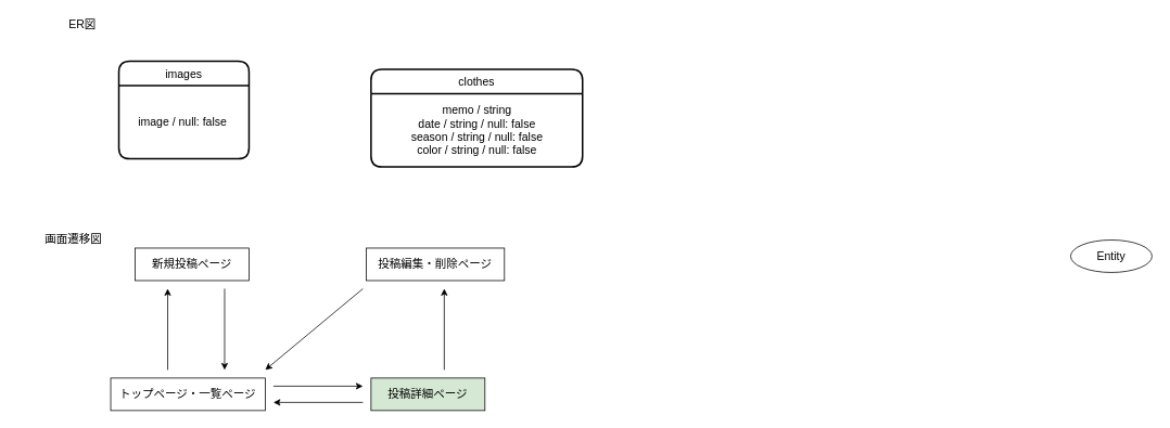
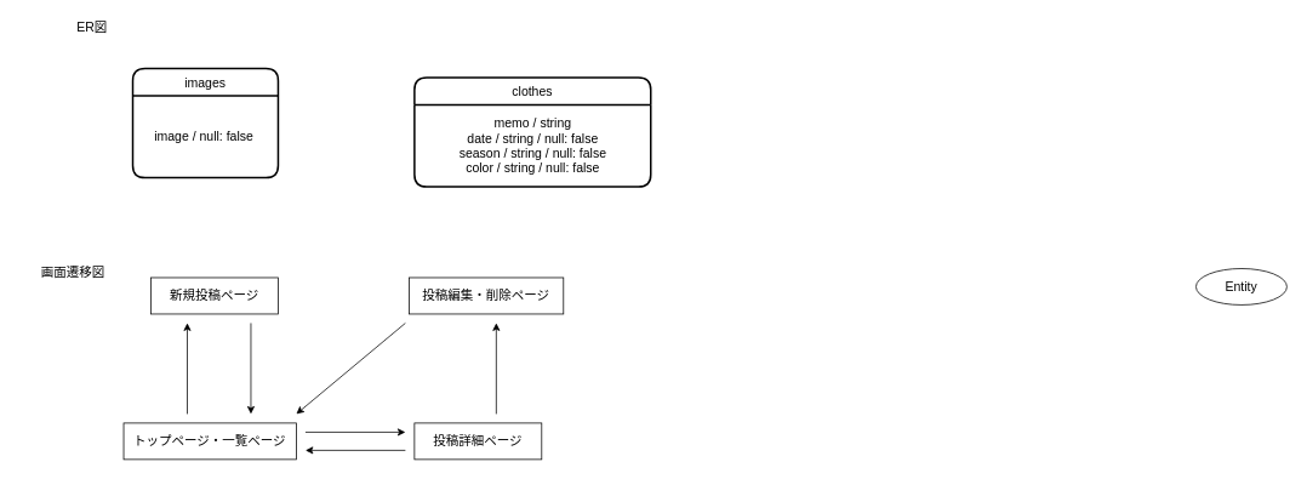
- <mxCell id="9" value="&lt;br&gt;　　画面遷移図" style="text;html=1;align=center;verticalAlign=middle;resizable=0;points=[];autosize=1;strokeColor=none;fillColor=none;fontSize=14;" vertex="1" parent="1"><mxGeometry x="20" y="265" width="110" height="40" as="geometry" /></mxCell>
+ <mxCell id="9" value="&lt;br&gt;　　画面遷移図" style="text;html=1;align=center;verticalAlign=middle;resizable=0;points=[];autosize=1;strokeColor=none;fillColor=none;fontSize=14;" vertex="1" parent="1"><mxGeometry x="10" y="270" width="110" height="40" as="geometry" /></mxCell>
- <mxCell id="12" value="投稿詳細ページ" style="whiteSpace=wrap;html=1;align=center;fontSize=14;fillColor=#d5e8d4;" vertex="1" parent="1"><mxGeometry x="455" y="465" width="140" height="40" as="geometry" /></mxCell>
+ <mxCell id="12" value="投稿詳細ページ" style="whiteSpace=wrap;html=1;align=center;fontSize=14;" vertex="1" parent="1"><mxGeometry x="455" y="465" width="140" height="40" as="geometry" /></mxCell>
